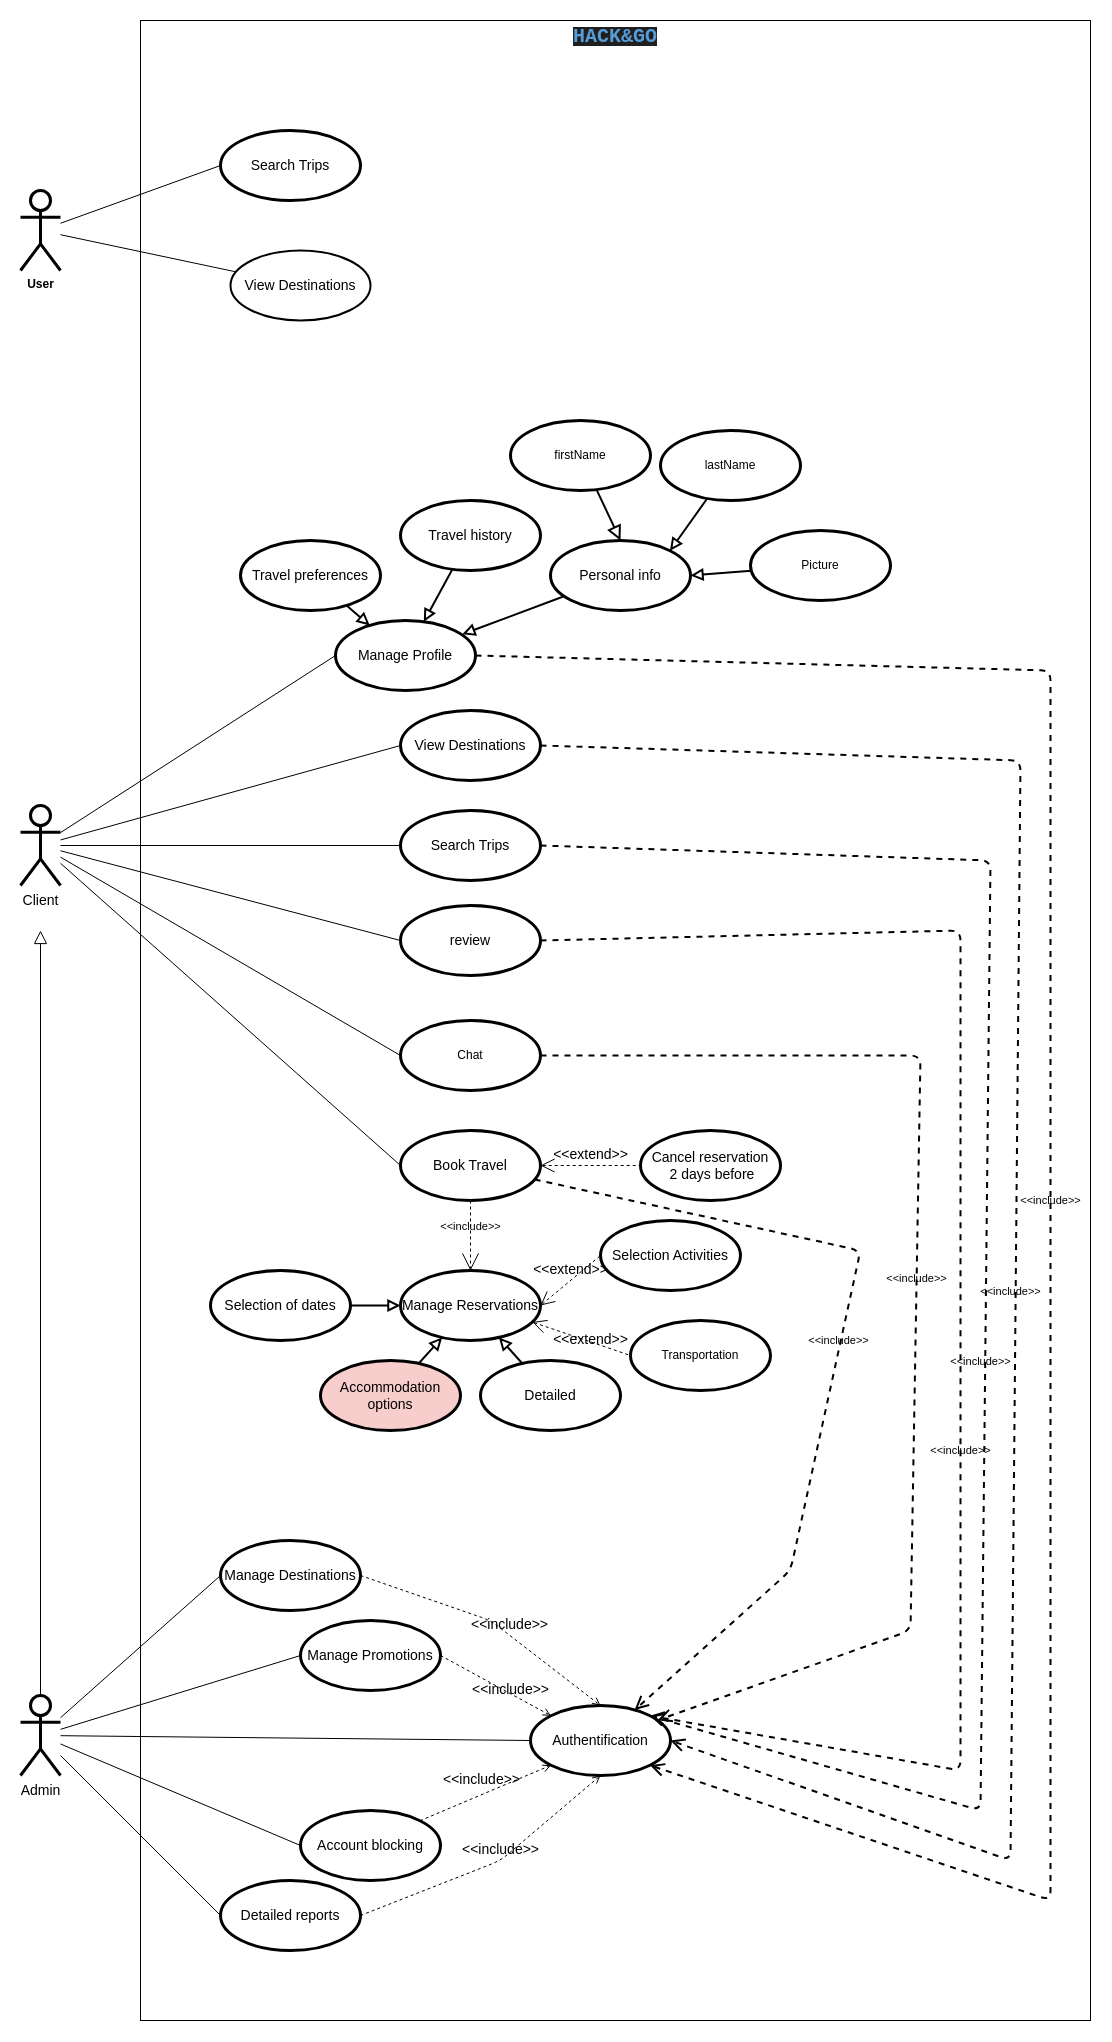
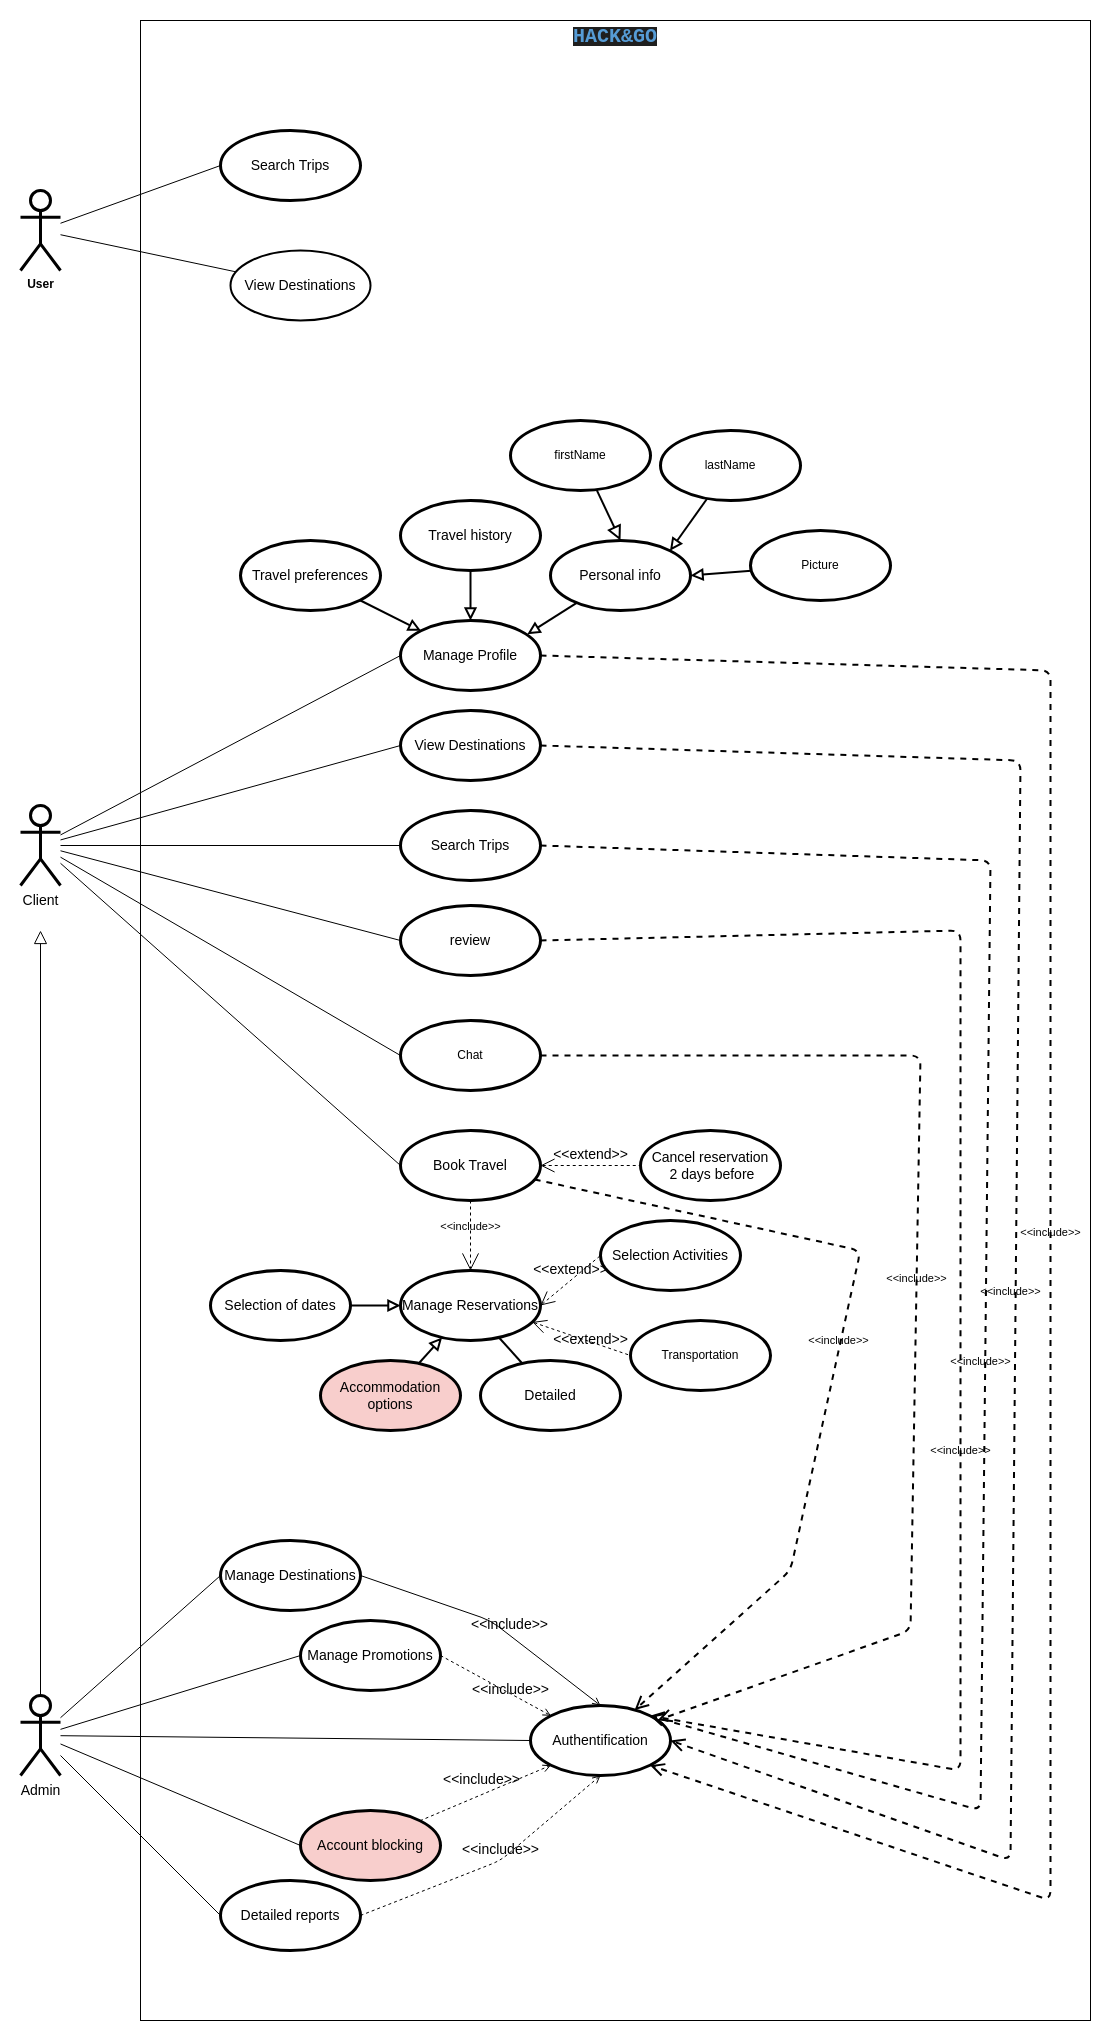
- <mxCell id="31" value="Manage Profile" style="ellipse;whiteSpace=wrap;html=1;strokeWidth=3;fontSize=14;" parent="1" vertex="1"><mxGeometry x="335" y="620" width="140" height="70" as="geometry" /></mxCell>
+ <mxCell id="31" value="Manage Profile" style="ellipse;whiteSpace=wrap;html=1;strokeWidth=3;fontSize=14;" parent="1" vertex="1"><mxGeometry x="400" y="620" width="140" height="70" as="geometry" /></mxCell>
- <mxCell id="50" style="edgeStyle=none;html=1;strokeWidth=2;endArrow=block;endFill=0;endSize=8;" parent="1" source="51" target="40" edge="1"><mxGeometry relative="1" as="geometry" /></mxCell>
+ <mxCell id="50" style="edgeStyle=none;html=1;strokeWidth=2;endArrow=none;endFill=0;endSize=8;" parent="1" source="51" target="40" edge="1"><mxGeometry relative="1" as="geometry" /></mxCell>
- <mxCell id="20" value="&amp;lt;&amp;lt;include&amp;gt;&amp;gt;" style="edgeStyle=none;html=1;endArrow=open;verticalAlign=bottom;dashed=1;labelBackgroundColor=none;fontSize=14;exitX=1;exitY=0.5;exitDx=0;exitDy=0;entryX=0.5;entryY=0;entryDx=0;entryDy=0;" parent="1" source="15" target="19" edge="1"><mxGeometry x="0.172" width="160" relative="1" as="geometry"><mxPoint x="530" y="1590" as="sourcePoint" /><mxPoint x="690" y="1590" as="targetPoint" /><Array as="points"><mxPoint x="490" y="1620" /></Array><mxPoint as="offset" /></mxGeometry></mxCell>
+ <mxCell id="20" value="&amp;lt;&amp;lt;include&amp;gt;&amp;gt;" style="edgeStyle=none;html=1;endArrow=open;verticalAlign=bottom;dashed=0;labelBackgroundColor=none;fontSize=14;exitX=1;exitY=0.5;exitDx=0;exitDy=0;entryX=0.5;entryY=0;entryDx=0;entryDy=0;" parent="1" source="15" target="19" edge="1"><mxGeometry x="0.172" width="160" relative="1" as="geometry"><mxPoint x="530" y="1590" as="sourcePoint" /><mxPoint x="690" y="1590" as="targetPoint" /><Array as="points"><mxPoint x="490" y="1620" /></Array><mxPoint as="offset" /></mxGeometry></mxCell>
- <mxCell id="17" value="Account blocking" style="ellipse;whiteSpace=wrap;html=1;strokeWidth=3;fontSize=14;" parent="1" vertex="1"><mxGeometry x="300" y="1810" width="140" height="70" as="geometry" /></mxCell>
+ <mxCell id="17" value="Account blocking" style="ellipse;whiteSpace=wrap;html=1;strokeWidth=3;fontSize=14;fillColor=#f8cecc;" parent="1" vertex="1"><mxGeometry x="300" y="1810" width="140" height="70" as="geometry" /></mxCell>
